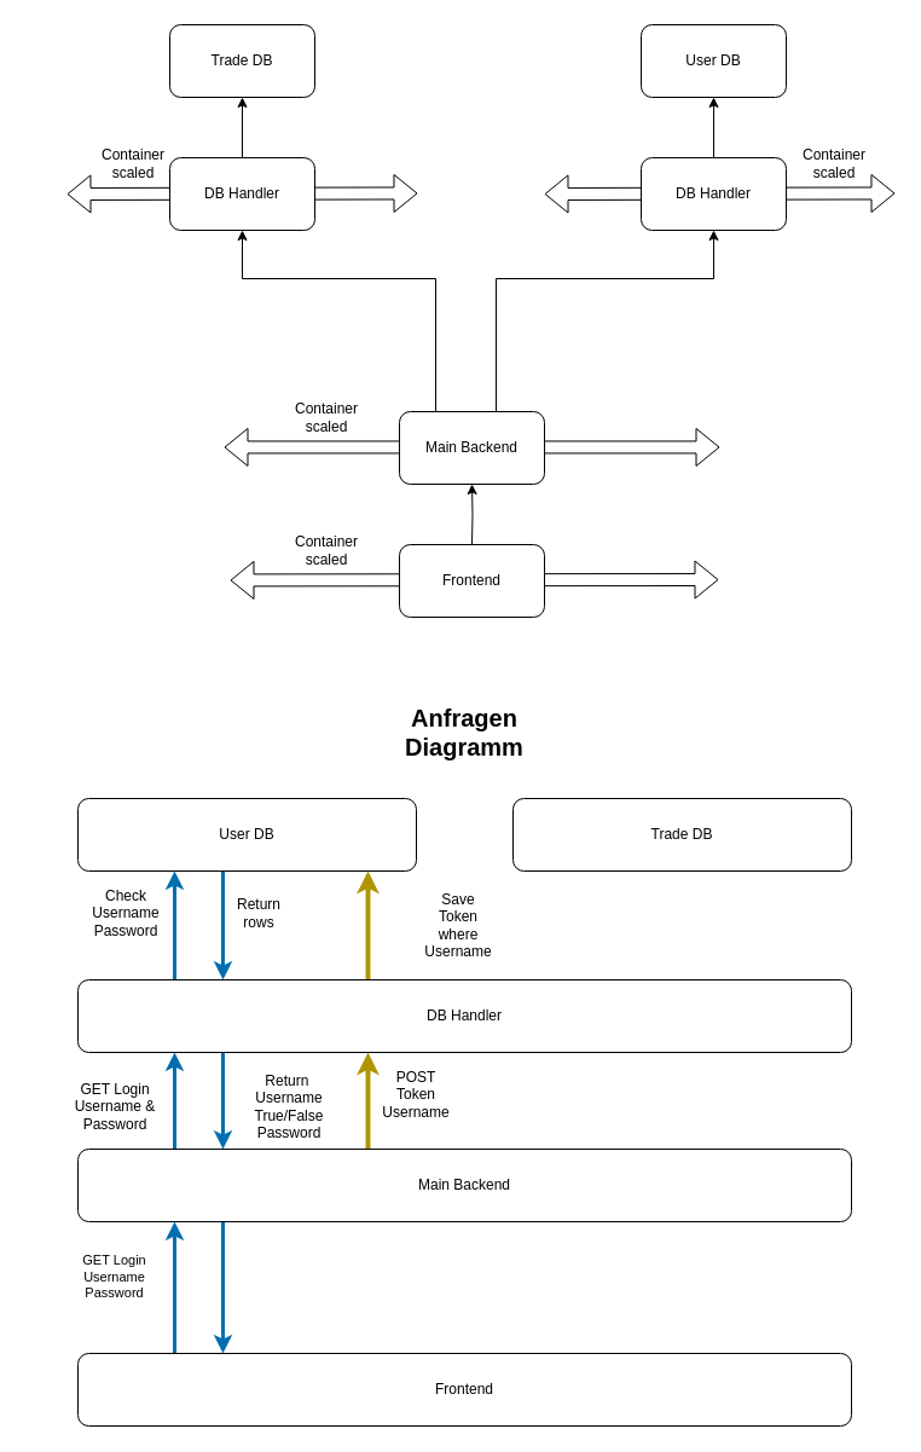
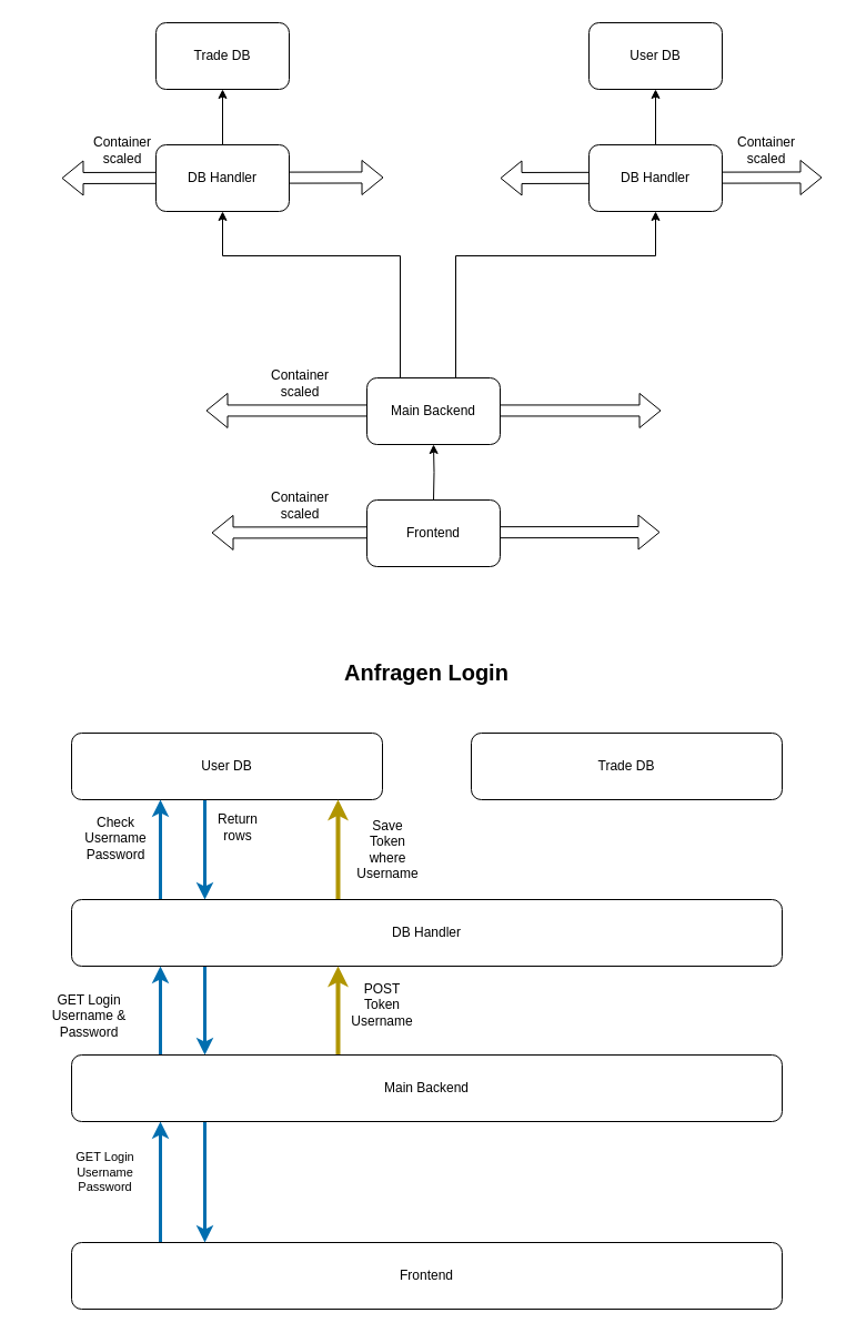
- <mxCell id="36" value="Anfragen Diagramm" style="text;strokeColor=none;align=center;fillColor=none;html=1;verticalAlign=middle;whiteSpace=wrap;rounded=0;fontSize=20;fontStyle=1" vertex="1" parent="1"><mxGeometry x="289" y="580" width="190" height="50" as="geometry" /></mxCell>
+ <mxCell id="36" value="Anfragen Login" style="text;strokeColor=none;align=center;fillColor=none;html=1;verticalAlign=middle;whiteSpace=wrap;rounded=0;fontSize=20;fontStyle=1" vertex="1" parent="1"><mxGeometry x="289" y="580" width="190" height="50" as="geometry" /></mxCell>
- <mxCell id="39" value="Return&lt;div&gt;rows&lt;/div&gt;" style="text;strokeColor=none;align=center;fillColor=none;html=1;verticalAlign=middle;whiteSpace=wrap;rounded=0;fontColor=light-dark(#000000,#0092FF);" vertex="1" parent="1"><mxGeometry x="184" y="740" width="60" height="30" as="geometry" /></mxCell>
+ <mxCell id="39" value="Return&lt;div&gt;rows&lt;/div&gt;" style="text;strokeColor=none;align=center;fillColor=none;html=1;verticalAlign=middle;whiteSpace=wrap;rounded=0;fontColor=light-dark(#000000,#0092FF);" vertex="1" parent="1"><mxGeometry x="184" y="730" width="60" height="30" as="geometry" /></mxCell>
- <mxCell id="41" value="Save&lt;div&gt;Token&lt;/div&gt;&lt;div&gt;where Username&lt;/div&gt;" style="text;strokeColor=none;align=center;fillColor=none;html=1;verticalAlign=middle;whiteSpace=wrap;rounded=0;fontColor=light-dark(#000000,#E6C700);" vertex="1" parent="1"><mxGeometry x="334" y="740" width="90" height="50" as="geometry" /></mxCell>
+ <mxCell id="41" value="Save&lt;div&gt;Token&lt;/div&gt;&lt;div&gt;where Username&lt;/div&gt;" style="text;strokeColor=none;align=center;fillColor=none;html=1;verticalAlign=middle;whiteSpace=wrap;rounded=0;fontColor=light-dark(#000000,#E6C700);" vertex="1" parent="1"><mxGeometry x="304" y="740" width="90" height="50" as="geometry" /></mxCell>
- <mxCell id="33" value="GET Login&lt;div&gt;Username &amp;amp; Password&lt;/div&gt;" style="text;strokeColor=none;align=center;fillColor=none;html=1;verticalAlign=middle;whiteSpace=wrap;rounded=0;fontColor=light-dark(#000000,#0092FF);" parent="1" vertex="1"><mxGeometry x="35" y="900" width="120" height="30" as="geometry" /></mxCell>
+ <mxCell id="33" value="GET Login&lt;div&gt;Username &amp;amp; Password&lt;/div&gt;" style="text;strokeColor=none;align=center;fillColor=none;html=1;verticalAlign=middle;whiteSpace=wrap;rounded=0;fontColor=light-dark(#000000,#0092FF);" parent="1" vertex="1"><mxGeometry x="20" y="900" width="120" height="30" as="geometry" /></mxCell>
- <mxCell id="35" value="Return&amp;nbsp;&lt;div&gt;Username&lt;div&gt;True/False Password&lt;/div&gt;&lt;/div&gt;" style="text;strokeColor=none;align=center;fillColor=none;html=1;verticalAlign=middle;whiteSpace=wrap;rounded=0;fontColor=light-dark(#000000,#0092FF);" parent="1" vertex="1"><mxGeometry x="184" y="900" width="110" height="30" as="geometry" /></mxCell>
